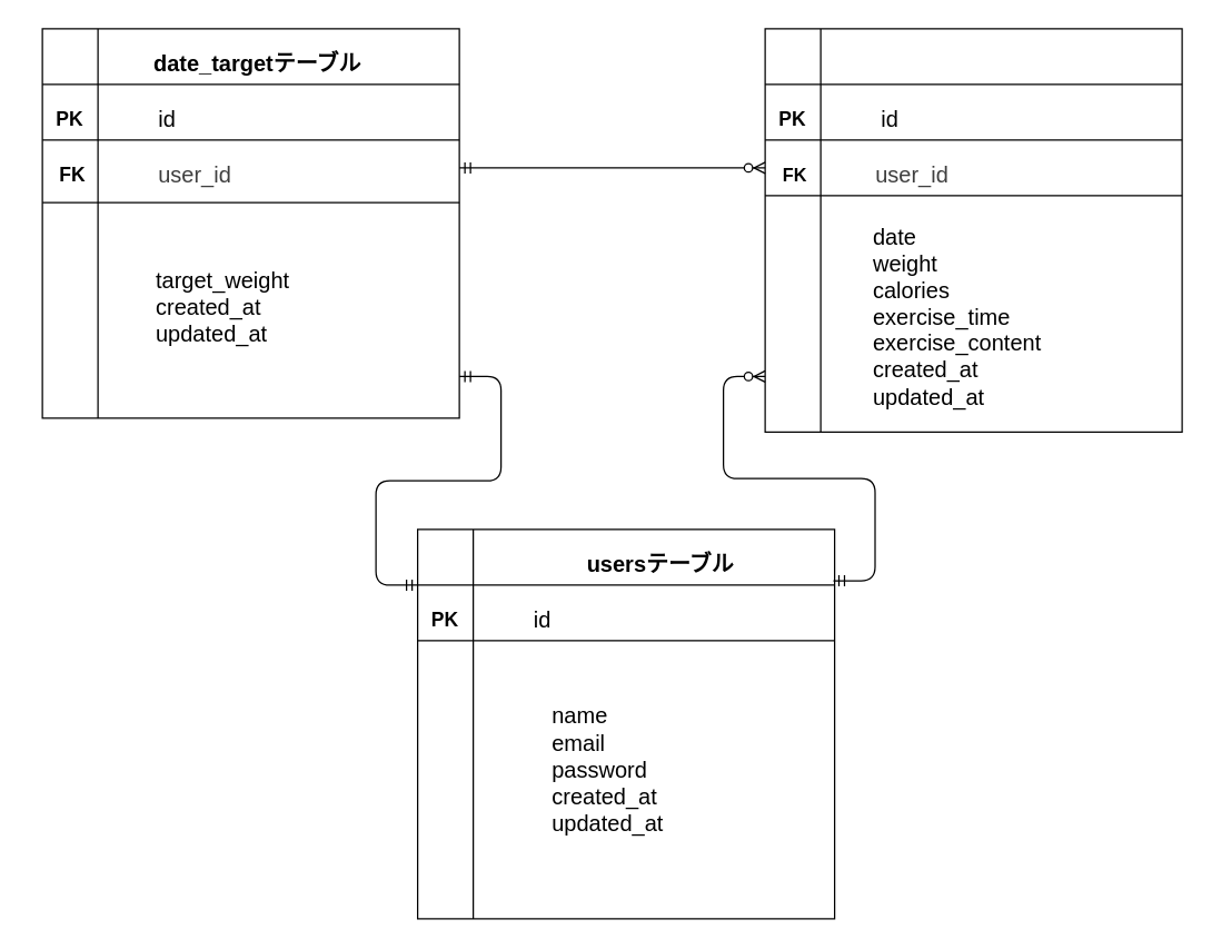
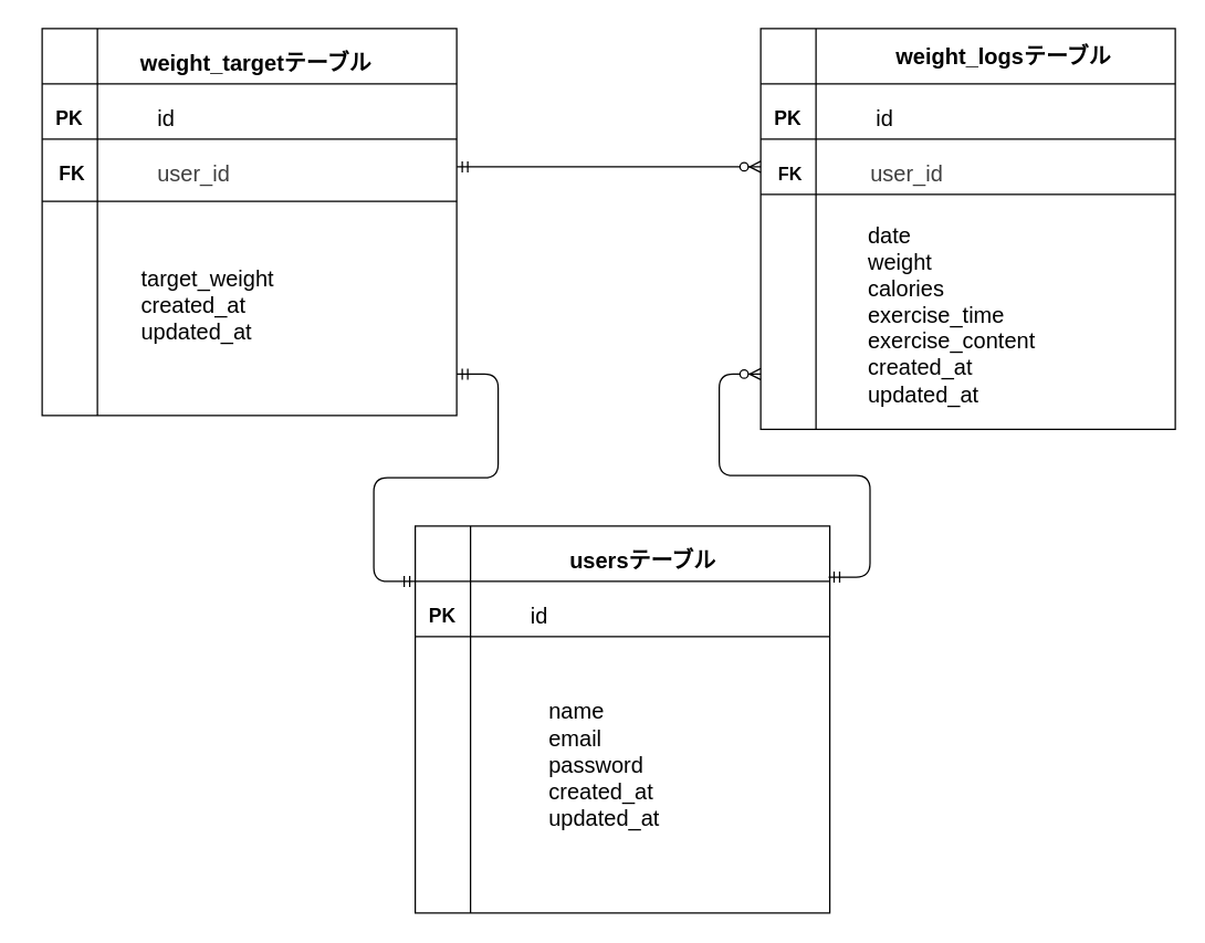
+ <mxCell id="23" value="&lt;span class=&quot;notion-enable-hover&quot; data-token-index=&quot;0&quot; style=&quot;font-weight:600&quot;&gt;&lt;font style=&quot;font-size: 16px;&quot;&gt;weight_logsテーブル&lt;/font&gt;&lt;/span&gt;" style="text;html=1;align=center;verticalAlign=middle;whiteSpace=wrap;rounded=0;" parent="19" vertex="1"><mxGeometry x="76" y="5" width="200" height="30" as="geometry" /></mxCell>
- <mxCell id="6" value="&lt;span class=&quot;notion-enable-hover&quot; data-token-index=&quot;0&quot; style=&quot;font-weight:600&quot;&gt;&lt;font style=&quot;font-size: 16px;&quot;&gt;date_targetテーブル&lt;/font&gt;&lt;/span&gt;" style="text;html=1;align=center;verticalAlign=middle;whiteSpace=wrap;rounded=0;" parent="2" vertex="1"><mxGeometry x="40" y="10" width="230" height="30" as="geometry" /></mxCell>
+ <mxCell id="6" value="&lt;span class=&quot;notion-enable-hover&quot; data-token-index=&quot;0&quot; style=&quot;font-weight:600&quot;&gt;&lt;font style=&quot;font-size: 16px;&quot;&gt;weight_targetテーブル&lt;/font&gt;&lt;/span&gt;" style="text;html=1;align=center;verticalAlign=middle;whiteSpace=wrap;rounded=0;" parent="2" vertex="1"><mxGeometry x="40" y="10" width="230" height="30" as="geometry" /></mxCell>
- <mxCell id="8" value="&lt;br&gt;&lt;div&gt;&lt;font style=&quot;font-size: 16px;&quot;&gt;target_weight&lt;/font&gt;&lt;/div&gt;&lt;div&gt;&lt;font style=&quot;font-size: 16px;&quot;&gt;created_at&lt;/font&gt;&lt;/div&gt;&lt;div&gt;&lt;font style=&quot;font-size: 16px;&quot;&gt;updated_at&lt;/font&gt;&lt;/div&gt;&lt;div&gt;&lt;br&gt;&lt;/div&gt;" style="text;html=1;align=left;verticalAlign=middle;whiteSpace=wrap;rounded=0;" parent="2" vertex="1"><mxGeometry x="80" y="140" width="180" height="120" as="geometry" /></mxCell>
+ <mxCell id="8" value="&lt;br&gt;&lt;div&gt;&lt;font style=&quot;font-size: 16px;&quot;&gt;target_weight&lt;/font&gt;&lt;/div&gt;&lt;div&gt;&lt;font style=&quot;font-size: 16px;&quot;&gt;created_at&lt;/font&gt;&lt;/div&gt;&lt;div&gt;&lt;font style=&quot;font-size: 16px;&quot;&gt;updated_at&lt;/font&gt;&lt;/div&gt;&lt;div&gt;&lt;br&gt;&lt;/div&gt;" style="text;html=1;align=left;verticalAlign=middle;whiteSpace=wrap;rounded=0;" parent="2" vertex="1"><mxGeometry x="70" y="140" width="180" height="120" as="geometry" /></mxCell>
- <mxCell id="14" value="&lt;span class=&quot;notion-enable-hover&quot; data-token-index=&quot;0&quot; style=&quot;font-weight:600&quot;&gt;&lt;font style=&quot;font-size: 16px;&quot;&gt;usersテーブル&lt;/font&gt;&lt;/span&gt;" style="text;html=1;align=center;verticalAlign=middle;whiteSpace=wrap;rounded=0;" parent="12" vertex="1"><mxGeometry x="100" y="10" width="150" height="30" as="geometry" /></mxCell>
+ <mxCell id="14" value="&lt;span class=&quot;notion-enable-hover&quot; data-token-index=&quot;0&quot; style=&quot;font-weight:600&quot;&gt;&lt;font style=&quot;font-size: 16px;&quot;&gt;usersテーブル&lt;/font&gt;&lt;/span&gt;" style="text;html=1;align=center;verticalAlign=middle;whiteSpace=wrap;rounded=0;" parent="12" vertex="1"><mxGeometry x="90" y="10" width="150" height="30" as="geometry" /></mxCell>
